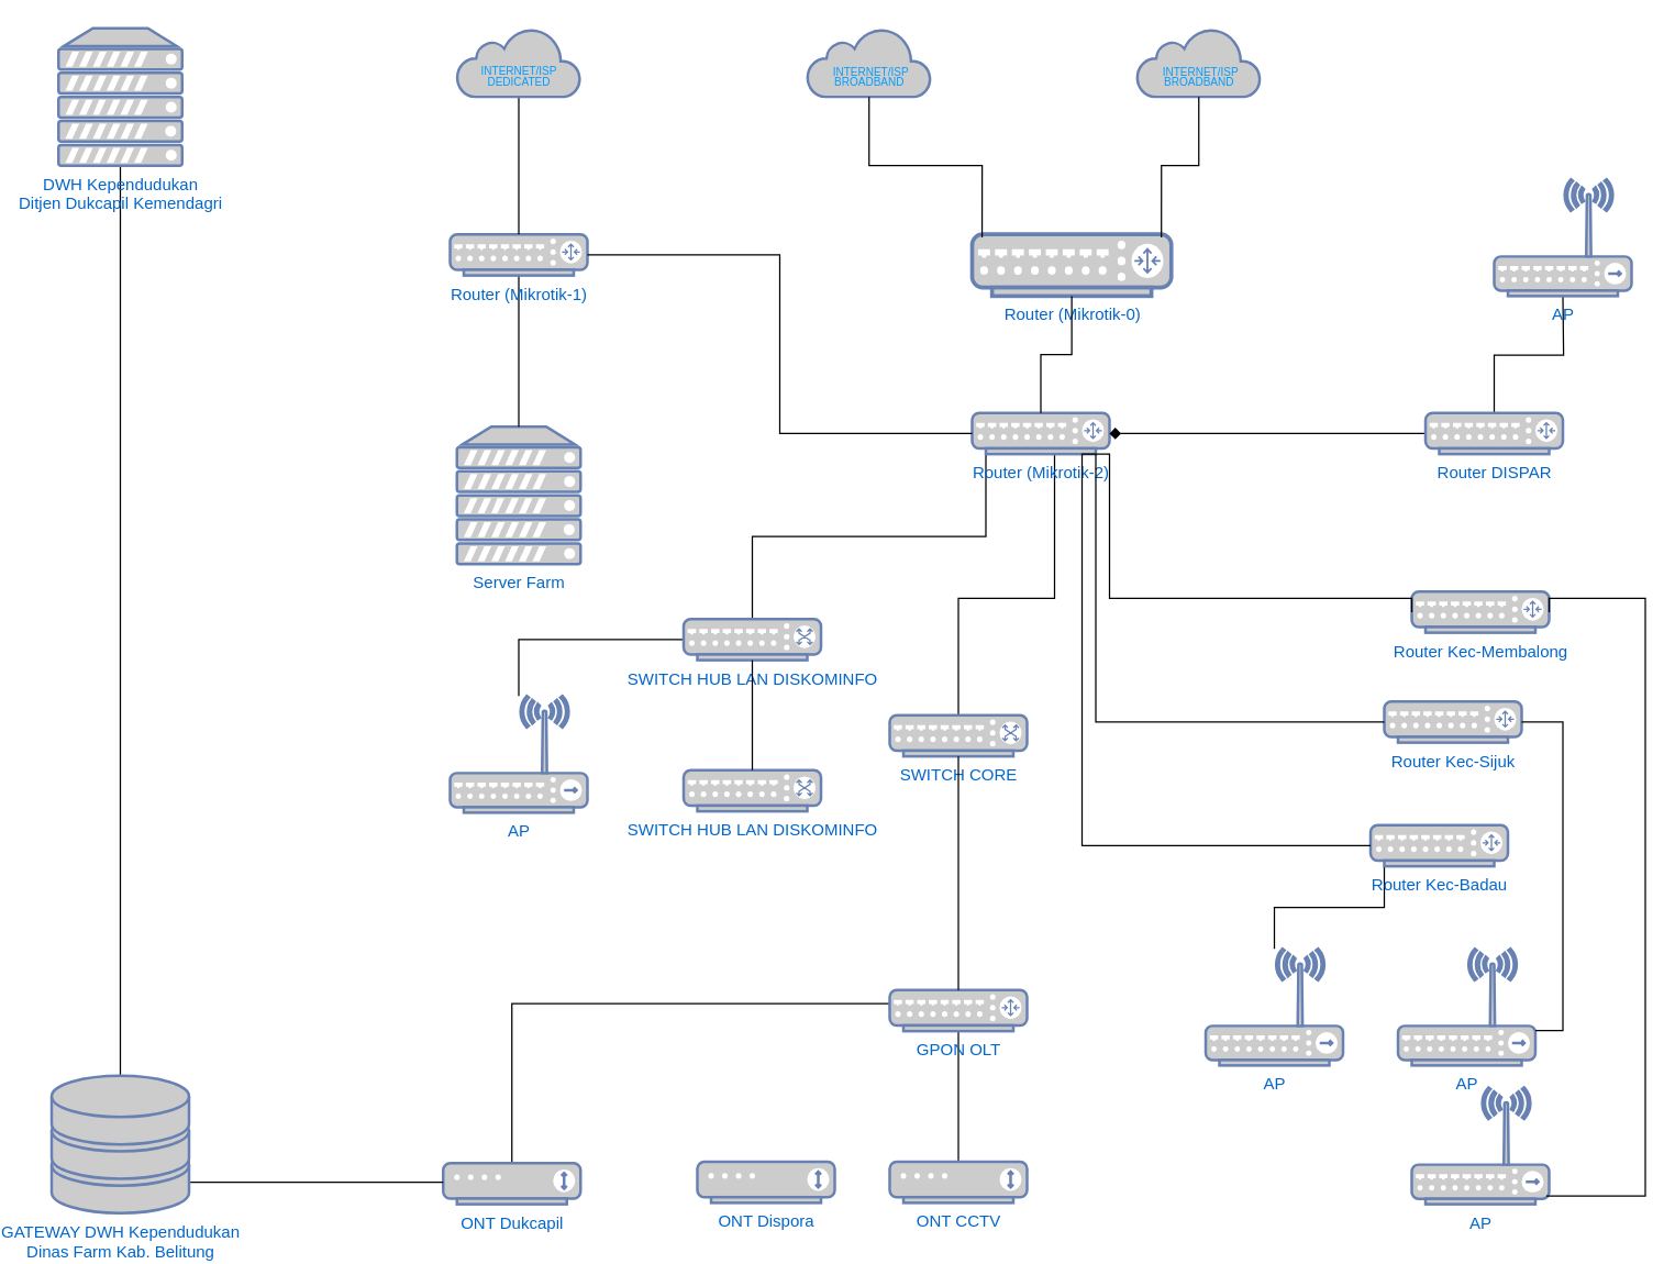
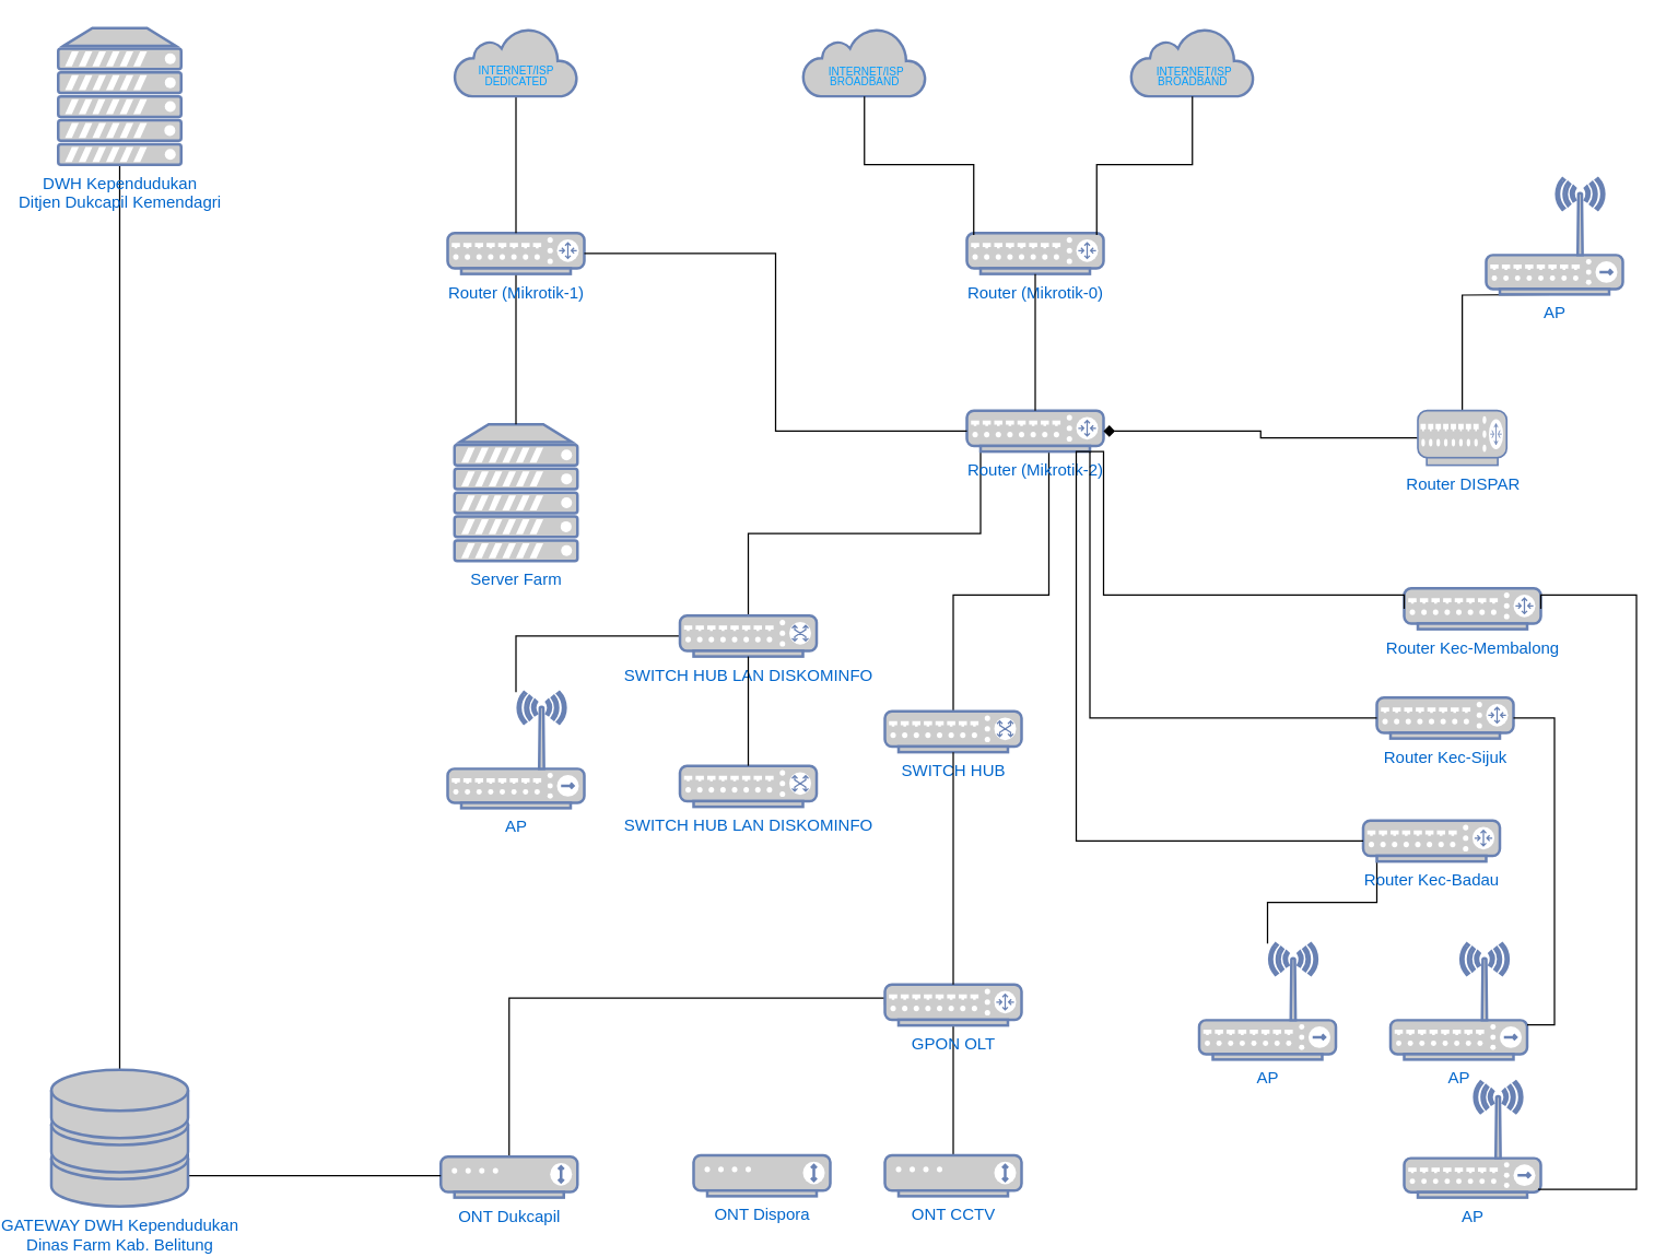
- <mxCell id="2" value="Router (Mikrotik-0)" style="fontColor=#0066CC;verticalAlign=top;verticalLabelPosition=bottom;labelPosition=center;align=center;html=1;outlineConnect=0;fillColor=#CCCCCC;strokeColor=#6881B3;gradientColor=none;gradientDirection=north;strokeWidth=2;shape=mxgraph.networks.router;" vertex="1" parent="1"><mxGeometry x="690" y="170" width="145" height="45" as="geometry" /></mxCell>
+ <mxCell id="2" value="Router (Mikrotik-0)" style="fontColor=#0066CC;verticalAlign=top;verticalLabelPosition=bottom;labelPosition=center;align=center;html=1;outlineConnect=0;fillColor=#CCCCCC;strokeColor=#6881B3;gradientColor=none;gradientDirection=north;strokeWidth=2;shape=mxgraph.networks.router;" vertex="1" parent="1"><mxGeometry x="690" y="170" width="100" height="30" as="geometry" /></mxCell>
- <mxCell id="20" value="Router DISPAR" style="fontColor=#0066CC;verticalAlign=top;verticalLabelPosition=bottom;labelPosition=center;align=center;html=1;outlineConnect=0;fillColor=#CCCCCC;strokeColor=#6881B3;gradientColor=none;gradientDirection=north;strokeWidth=2;shape=mxgraph.networks.router;" vertex="1" parent="1"><mxGeometry x="1020" y="300" width="100" height="30" as="geometry" /></mxCell>
+ <mxCell id="20" value="Router DISPAR" style="fontColor=#0066CC;verticalAlign=top;verticalLabelPosition=bottom;labelPosition=center;align=center;html=1;outlineConnect=0;fillColor=#CCCCCC;strokeColor=#6881B3;gradientColor=none;gradientDirection=north;strokeWidth=2;shape=mxgraph.networks.router;" vertex="1" parent="1"><mxGeometry x="1020" y="300" width="65" height="40" as="geometry" /></mxCell>
- <mxCell id="32" value="SWITCH CORE" style="fontColor=#0066CC;verticalAlign=top;verticalLabelPosition=bottom;labelPosition=center;align=center;html=1;outlineConnect=0;fillColor=#CCCCCC;strokeColor=#6881B3;gradientColor=none;gradientDirection=north;strokeWidth=2;shape=mxgraph.networks.switch;" vertex="1" parent="1"><mxGeometry x="630" y="520" width="100" height="30" as="geometry" /></mxCell>
+ <mxCell id="32" value="SWITCH HUB" style="fontColor=#0066CC;verticalAlign=top;verticalLabelPosition=bottom;labelPosition=center;align=center;html=1;outlineConnect=0;fillColor=#CCCCCC;strokeColor=#6881B3;gradientColor=none;gradientDirection=north;strokeWidth=2;shape=mxgraph.networks.switch;" vertex="1" parent="1"><mxGeometry x="630" y="520" width="100" height="30" as="geometry" /></mxCell>
